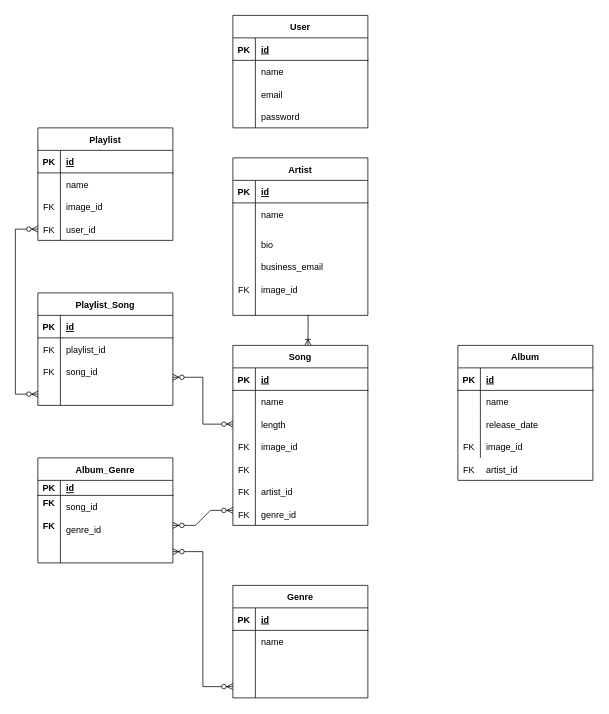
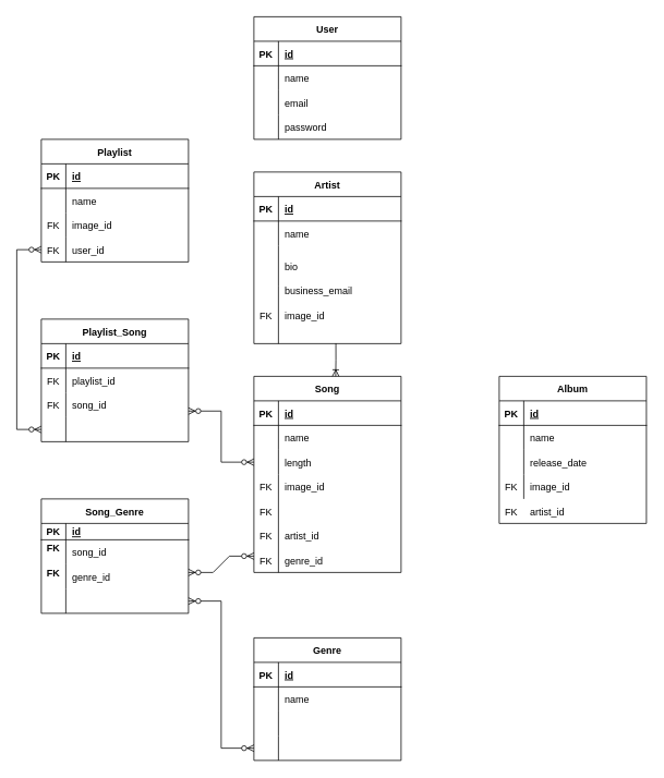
- <mxCell id="2" value="Album_Genre" style="shape=table;startSize=30;container=1;collapsible=1;childLayout=tableLayout;fixedRows=1;rowLines=0;fontStyle=1;align=center;resizeLast=1;" vertex="1" parent="1"><mxGeometry x="50" y="610" width="180" height="140" as="geometry" /></mxCell>
+ <mxCell id="2" value="Song_Genre" style="shape=table;startSize=30;container=1;collapsible=1;childLayout=tableLayout;fixedRows=1;rowLines=0;fontStyle=1;align=center;resizeLast=1;" vertex="1" parent="1"><mxGeometry x="50" y="610" width="180" height="140" as="geometry" /></mxCell>
